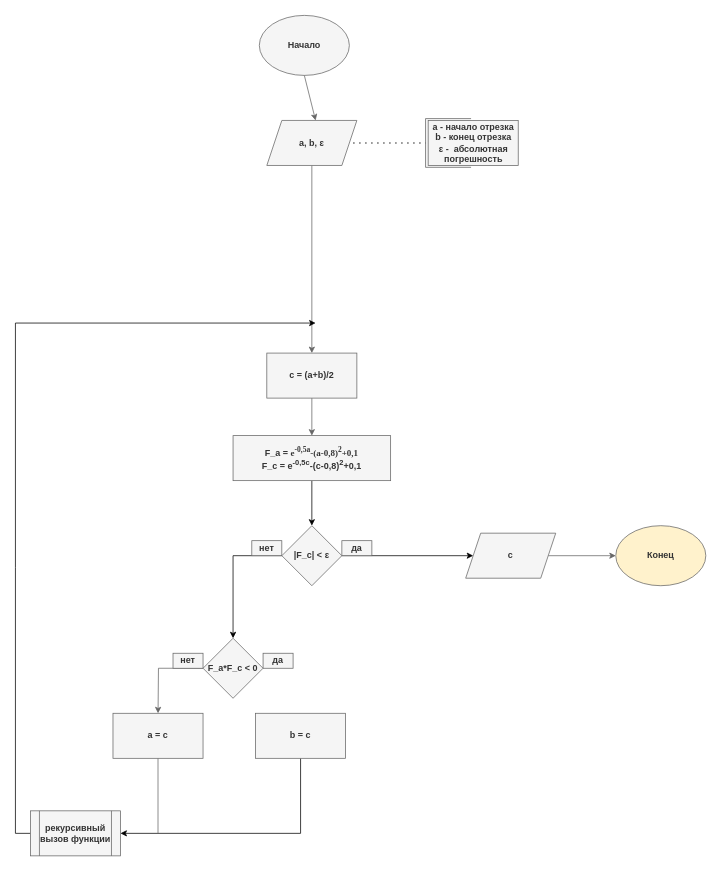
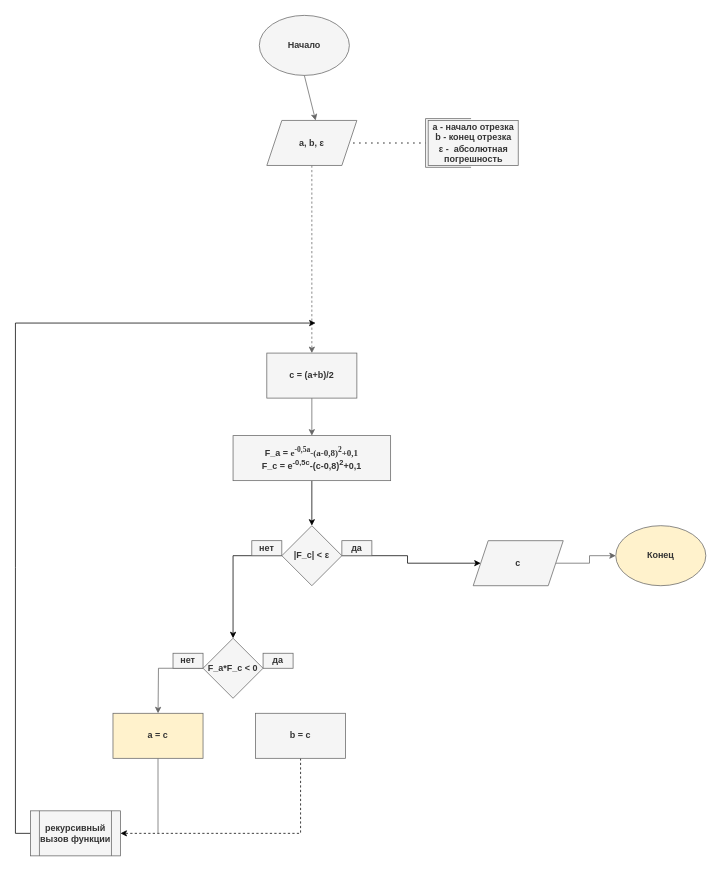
- <mxCell id="4" value="" style="edgeStyle=orthogonalEdgeStyle;rounded=0;orthogonalLoop=1;jettySize=auto;html=1;endArrow=classic;endFill=1;fontStyle=0;fillColor=#f5f5f5;strokeColor=#666666;entryX=0.5;entryY=0;entryDx=0;entryDy=0;" parent="1" source="5" target="10" edge="1"><mxGeometry relative="1" as="geometry"><mxPoint x="415" y="360" as="targetPoint" /></mxGeometry></mxCell>
+ <mxCell id="4" value="" style="edgeStyle=orthogonalEdgeStyle;rounded=0;orthogonalLoop=1;jettySize=auto;html=1;endArrow=classic;endFill=1;fontStyle=0;fillColor=#f5f5f5;strokeColor=#666666;entryX=0.5;entryY=0;entryDx=0;entryDy=0;dashed=1;" parent="1" source="5" target="10" edge="1"><mxGeometry relative="1" as="geometry"><mxPoint x="415" y="360" as="targetPoint" /></mxGeometry></mxCell>
- <mxCell id="22" value="c" style="shape=parallelogram;perimeter=parallelogramPerimeter;whiteSpace=wrap;html=1;fixedSize=1;fontStyle=1;fillColor=#f5f5f5;strokeColor=#666666;fontColor=#333333;" parent="1" vertex="1"><mxGeometry x="620" y="710" width="120" height="60" as="geometry" /></mxCell>
+ <mxCell id="22" value="c" style="shape=parallelogram;perimeter=parallelogramPerimeter;whiteSpace=wrap;html=1;fixedSize=1;fontStyle=1;fillColor=#f5f5f5;strokeColor=#666666;fontColor=#333333;" parent="1" vertex="1"><mxGeometry x="630" y="720" width="120" height="60" as="geometry" /></mxCell>
- <mxCell id="18" value="a = c" style="rounded=0;whiteSpace=wrap;html=1;fontStyle=1;fillColor=#f5f5f5;strokeColor=#666666;fontColor=#333333;" parent="1" vertex="1"><mxGeometry x="150" y="950" width="120" height="60" as="geometry" /></mxCell>
+ <mxCell id="18" value="a = c" style="rounded=0;whiteSpace=wrap;html=1;fontStyle=1;fillColor=#fff2cc;strokeColor=#666666;fontColor=#333333;" parent="1" vertex="1"><mxGeometry x="150" y="950" width="120" height="60" as="geometry" /></mxCell>
- <mxCell id="15" style="edgeStyle=orthogonalEdgeStyle;rounded=0;orthogonalLoop=1;jettySize=auto;html=1;entryX=1;entryY=0.5;entryDx=0;entryDy=0;endArrow=classic;endFill=1;fontStyle=1" parent="1" source="16" target="30" edge="1"><mxGeometry relative="1" as="geometry"><Array as="points"><mxPoint x="400" y="1110" /></Array></mxGeometry></mxCell>
+ <mxCell id="15" style="edgeStyle=orthogonalEdgeStyle;rounded=0;orthogonalLoop=1;jettySize=auto;html=1;entryX=1;entryY=0.5;entryDx=0;entryDy=0;endArrow=classic;endFill=1;fontStyle=1;dashed=1;" parent="1" source="16" target="30" edge="1"><mxGeometry relative="1" as="geometry"><Array as="points"><mxPoint x="400" y="1110" /></Array></mxGeometry></mxCell>
